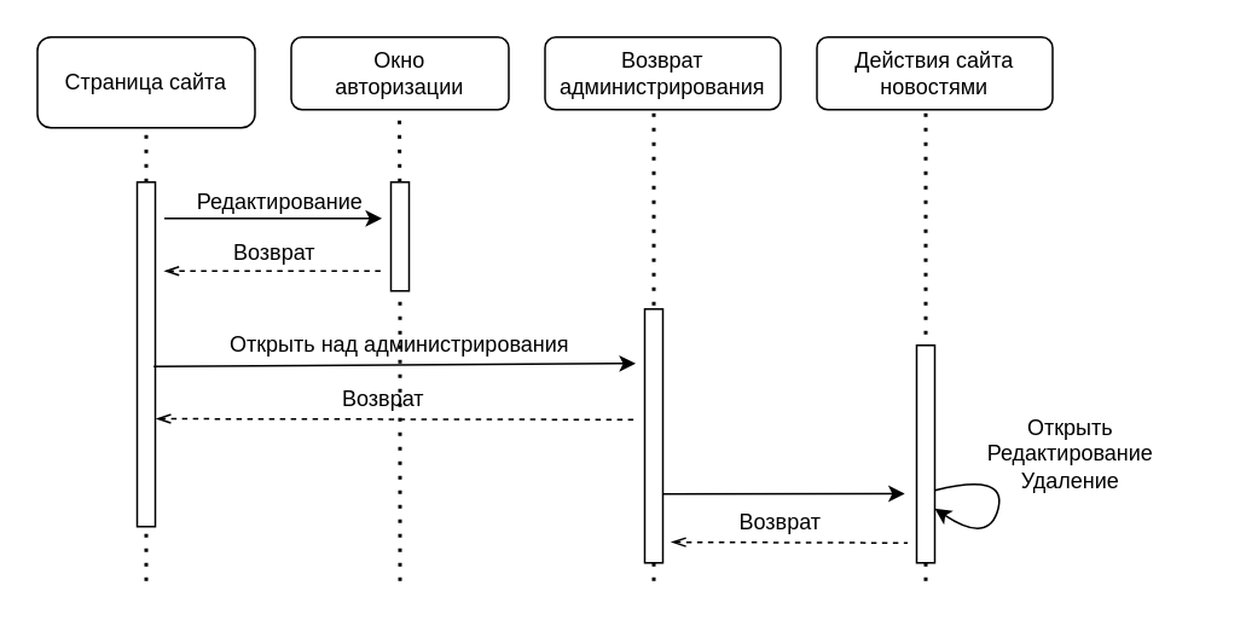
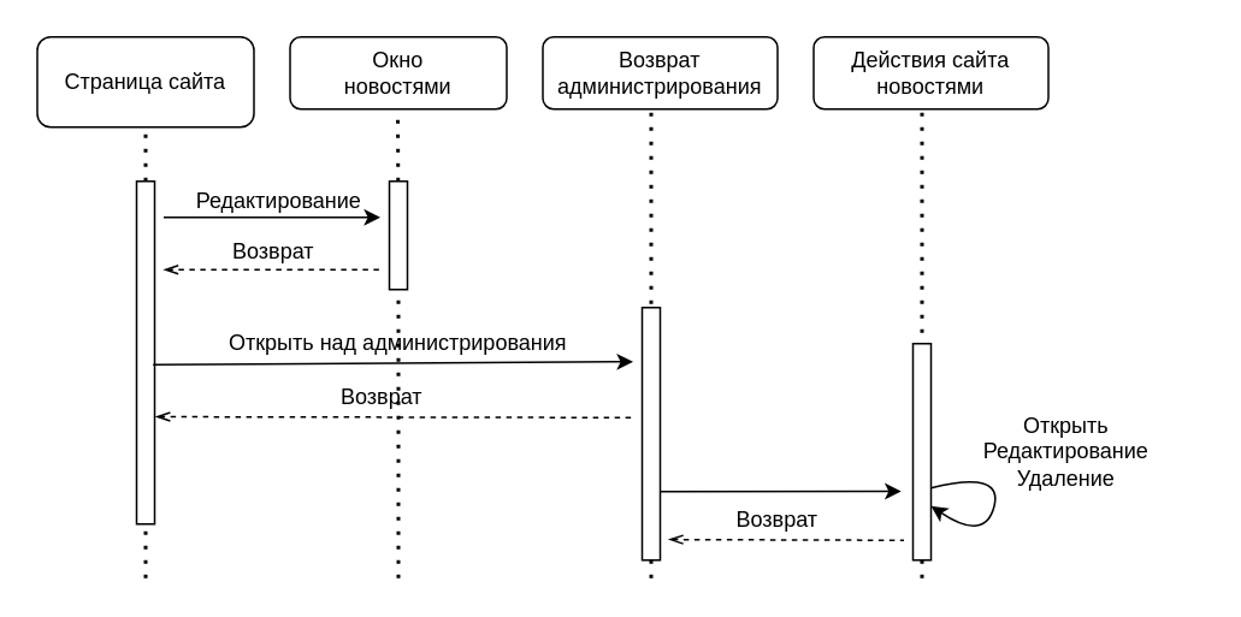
- <mxCell id="3" value="&lt;div&gt;Окно&lt;/div&gt;&lt;div&gt;авторизации&lt;br&gt;&lt;/div&gt;" style="rounded=1;whiteSpace=wrap;html=1;" vertex="1" parent="1"><mxGeometry x="160" y="20" width="120" height="40" as="geometry" /></mxCell>
+ <mxCell id="3" value="&lt;div&gt;Окно&lt;/div&gt;&lt;div&gt;новостями&lt;br&gt;&lt;/div&gt;" style="rounded=1;whiteSpace=wrap;html=1;" vertex="1" parent="1"><mxGeometry x="160" y="20" width="120" height="40" as="geometry" /></mxCell>
